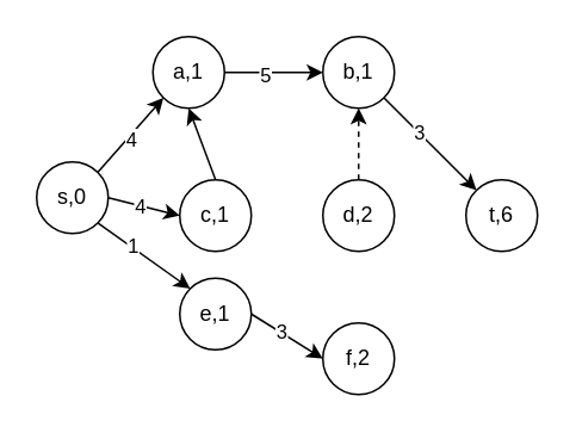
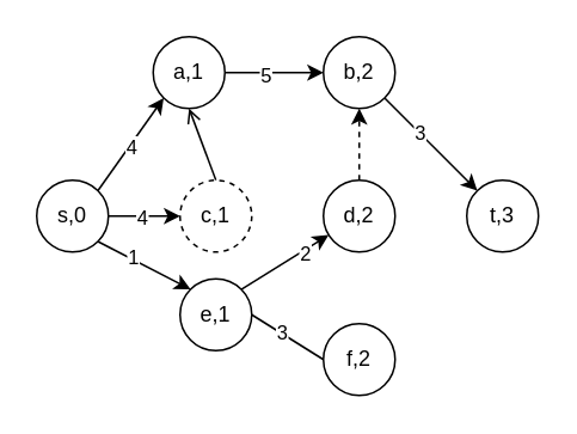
- <mxCell id="25" value="b,1" style="ellipse;whiteSpace=wrap;html=1;aspect=fixed;" parent="1" vertex="1"><mxGeometry x="180" y="20" width="40" height="40" as="geometry" /></mxCell>
+ <mxCell id="25" value="b,2" style="ellipse;whiteSpace=wrap;html=1;aspect=fixed;" parent="1" vertex="1"><mxGeometry x="180" y="20" width="40" height="40" as="geometry" /></mxCell>
- <mxCell id="19" style="edgeStyle=none;rounded=0;orthogonalLoop=1;jettySize=auto;html=1;exitX=0.5;exitY=0;exitDx=0;exitDy=0;entryX=0.5;entryY=1;entryDx=0;entryDy=0;" parent="1" source="20" target="16" edge="1"><mxGeometry relative="1" as="geometry" /></mxCell>
+ <mxCell id="19" style="edgeStyle=none;rounded=0;orthogonalLoop=1;jettySize=auto;html=1;exitX=0.5;exitY=0;exitDx=0;exitDy=0;entryX=0.5;entryY=1;entryDx=0;entryDy=0;endArrow=open;" parent="1" source="20" target="16" edge="1"><mxGeometry relative="1" as="geometry" /></mxCell>
- <mxCell id="8" value="s,0" style="ellipse;whiteSpace=wrap;html=1;aspect=fixed;" parent="1" vertex="1"><mxGeometry x="20" y="90" width="40" height="40" as="geometry" /></mxCell>
+ <mxCell id="8" value="s,0" style="ellipse;whiteSpace=wrap;html=1;aspect=fixed;" parent="1" vertex="1"><mxGeometry x="20" y="100" width="40" height="40" as="geometry" /></mxCell>
- <mxCell id="20" value="c,1" style="ellipse;whiteSpace=wrap;html=1;aspect=fixed;" parent="1" vertex="1"><mxGeometry x="100" y="100" width="40" height="40" as="geometry" /></mxCell>
+ <mxCell id="20" value="c,1" style="ellipse;whiteSpace=wrap;html=1;aspect=fixed;dashed=1;" parent="1" vertex="1"><mxGeometry x="100" y="100" width="40" height="40" as="geometry" /></mxCell>
- <mxCell id="18" value="t,6" style="ellipse;whiteSpace=wrap;html=1;aspect=fixed;" parent="1" vertex="1"><mxGeometry x="260" y="100" width="40" height="40" as="geometry" /></mxCell>
+ <mxCell id="18" value="t,3" style="ellipse;whiteSpace=wrap;html=1;aspect=fixed;" parent="1" vertex="1"><mxGeometry x="260" y="100" width="40" height="40" as="geometry" /></mxCell>
+ <mxCell id="11" style="edgeStyle=none;rounded=0;orthogonalLoop=1;jettySize=auto;html=1;exitX=1;exitY=0;exitDx=0;exitDy=0;" parent="1" source="13" target="22" edge="1"><mxGeometry relative="1" as="geometry" /></mxCell>
+ <mxCell id="12" value="2" style="edgeLabel;html=1;align=center;verticalAlign=middle;resizable=0;points=[];" vertex="1" connectable="0" parent="11"><mxGeometry x="0.428" y="-1" relative="1" as="geometry"><mxPoint as="offset" /></mxGeometry></mxCell>
- <mxCell id="9" style="edgeStyle=none;rounded=0;orthogonalLoop=1;jettySize=auto;html=1;exitX=1;exitY=0.5;exitDx=0;exitDy=0;entryX=0;entryY=0.5;entryDx=0;entryDy=0;" parent="1" source="13" target="17" edge="1"><mxGeometry relative="1" as="geometry" /></mxCell>
+ <mxCell id="9" style="edgeStyle=none;rounded=0;orthogonalLoop=1;jettySize=auto;html=1;exitX=1;exitY=0.5;exitDx=0;exitDy=0;entryX=0;entryY=0.5;entryDx=0;entryDy=0;endArrow=none;" parent="1" source="13" target="17" edge="1"><mxGeometry relative="1" as="geometry" /></mxCell>
